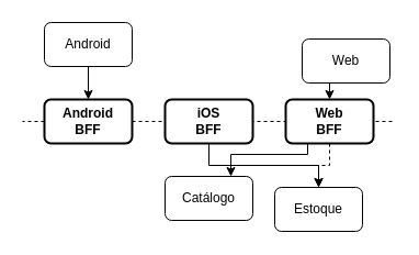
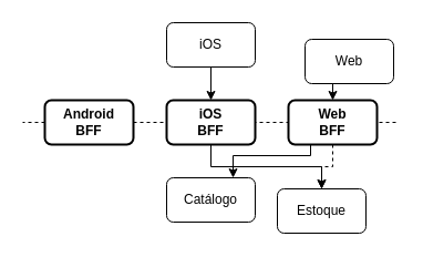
- <mxCell id="15" value="Android" style="rounded=1;whiteSpace=wrap;html=1;" vertex="1" parent="1"><mxGeometry x="40" y="20" width="80" height="40" as="geometry" /></mxCell>
+ <mxCell id="4" value="iOS" style="rounded=1;whiteSpace=wrap;html=1;" vertex="1" parent="1"><mxGeometry x="150" y="20" width="80" height="40" as="geometry" /></mxCell>
- <mxCell id="14" style="edgeStyle=orthogonalEdgeStyle;rounded=0;orthogonalLoop=1;jettySize=auto;html=1;exitX=0.5;exitY=1;exitDx=0;exitDy=0;entryX=0.5;entryY=0;entryDx=0;entryDy=0;" edge="1" parent="1" source="15" target="17"><mxGeometry relative="1" as="geometry" /></mxCell>
+ <mxCell id="3" style="edgeStyle=orthogonalEdgeStyle;rounded=0;orthogonalLoop=1;jettySize=auto;html=1;exitX=0.5;exitY=1;exitDx=0;exitDy=0;" edge="1" parent="1" source="4" target="8"><mxGeometry relative="1" as="geometry" /></mxCell>
